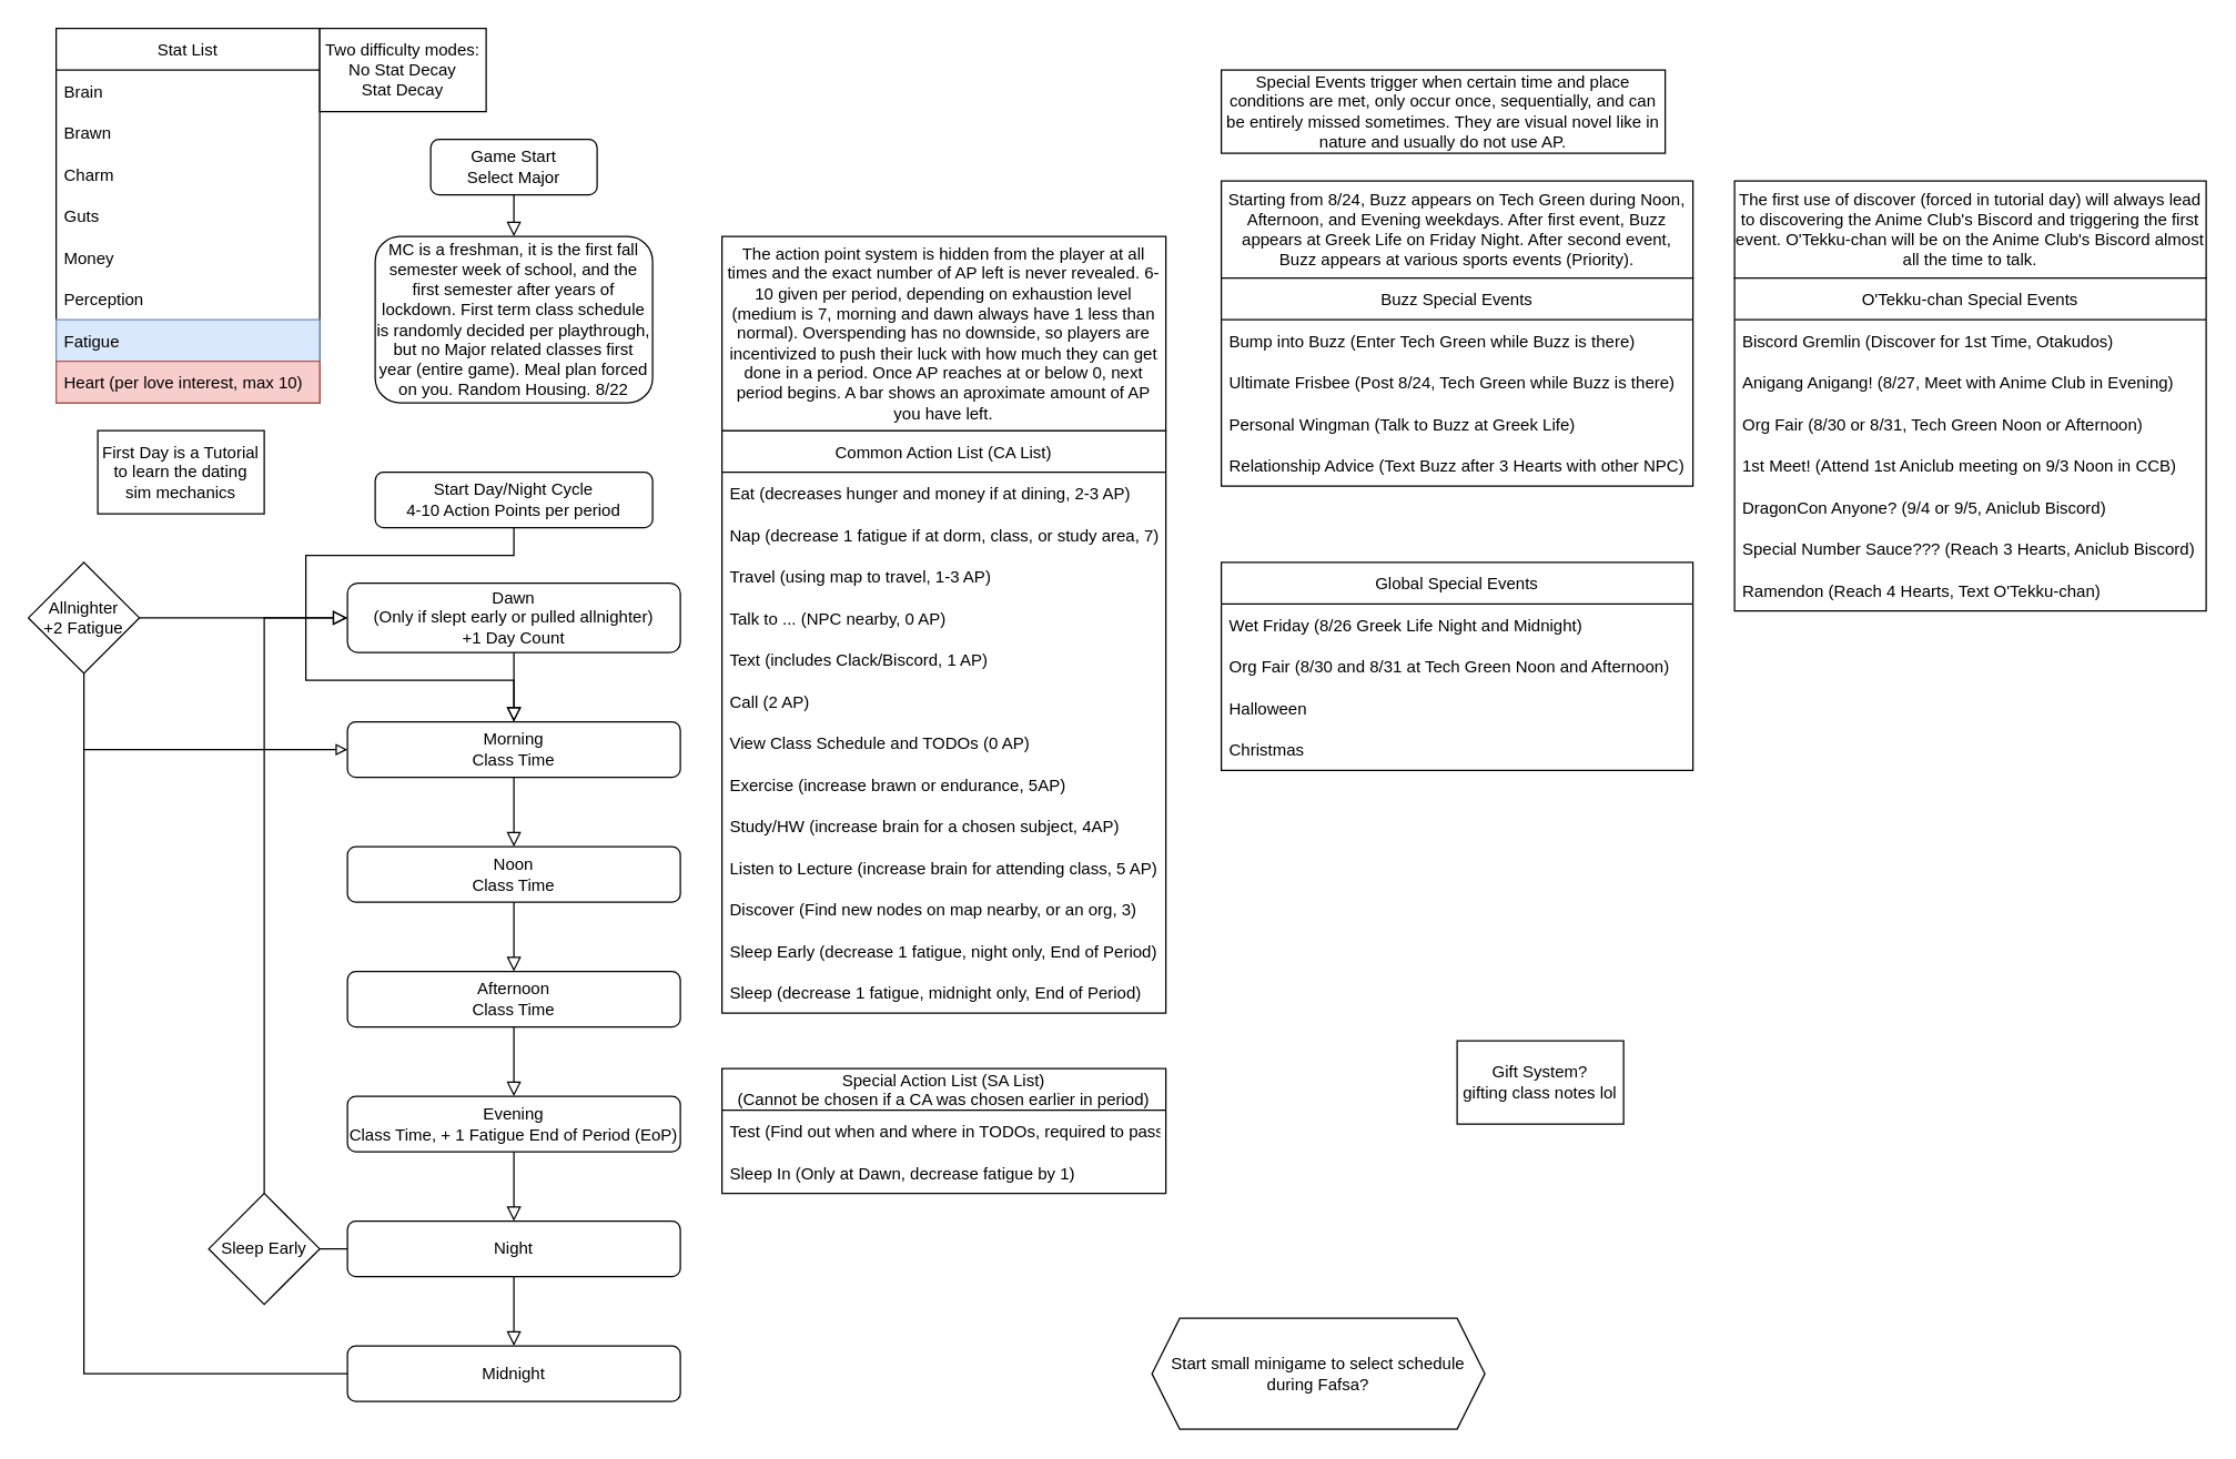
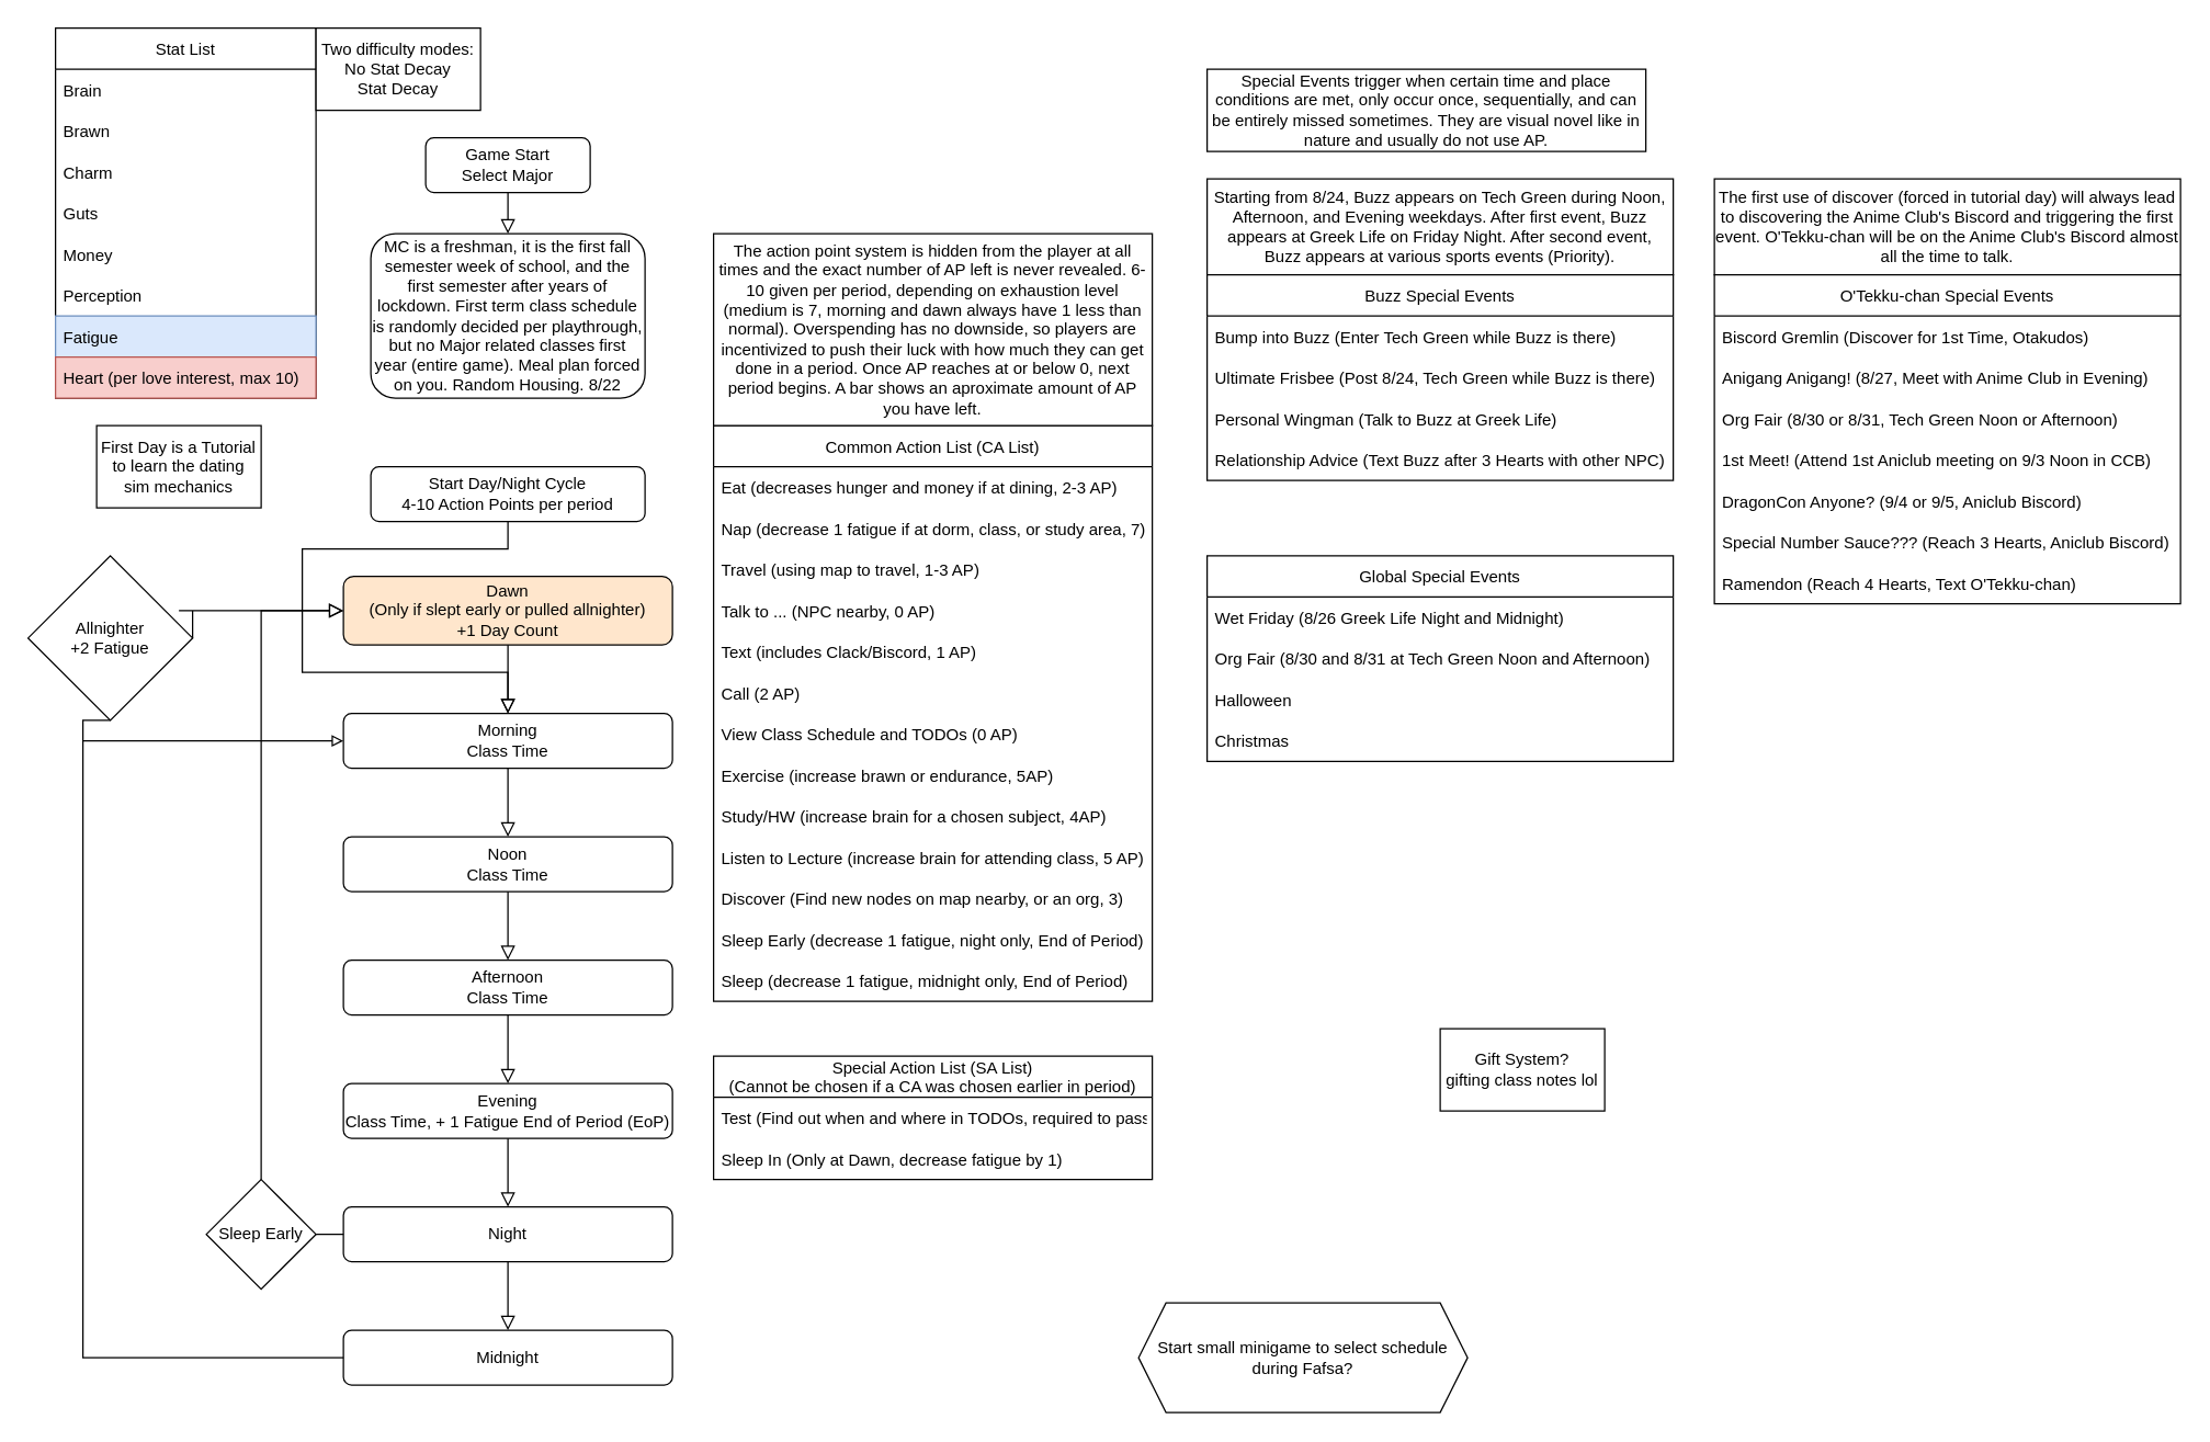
- <mxCell id="24" value="Allnighter&lt;br&gt;+2 Fatigue" style="rhombus;whiteSpace=wrap;html=1;" parent="1" vertex="1"><mxGeometry y="405" width="80" height="80" as="geometry" x="20" /></mxCell>
+ <mxCell id="24" value="Allnighter&lt;br&gt;+2 Fatigue" style="rhombus;whiteSpace=wrap;html=1;" parent="1" vertex="1"><mxGeometry x="20" y="405" width="120" height="120" as="geometry" /></mxCell>
- <mxCell id="8" value="Dawn&lt;br&gt;(Only if slept early or pulled allnighter)&lt;br&gt;+1 Day Count" style="rounded=1;whiteSpace=wrap;html=1;fontSize=12;glass=0;strokeWidth=1;shadow=0;" parent="1" vertex="1"><mxGeometry x="250" y="420" width="240" height="50" as="geometry" /></mxCell>
+ <mxCell id="8" value="Dawn&lt;br&gt;(Only if slept early or pulled allnighter)&lt;br&gt;+1 Day Count" style="rounded=1;whiteSpace=wrap;html=1;fontSize=12;glass=0;strokeWidth=1;shadow=0;fillColor=#ffe6cc;" parent="1" vertex="1"><mxGeometry x="250" y="420" width="240" height="50" as="geometry" /></mxCell>
